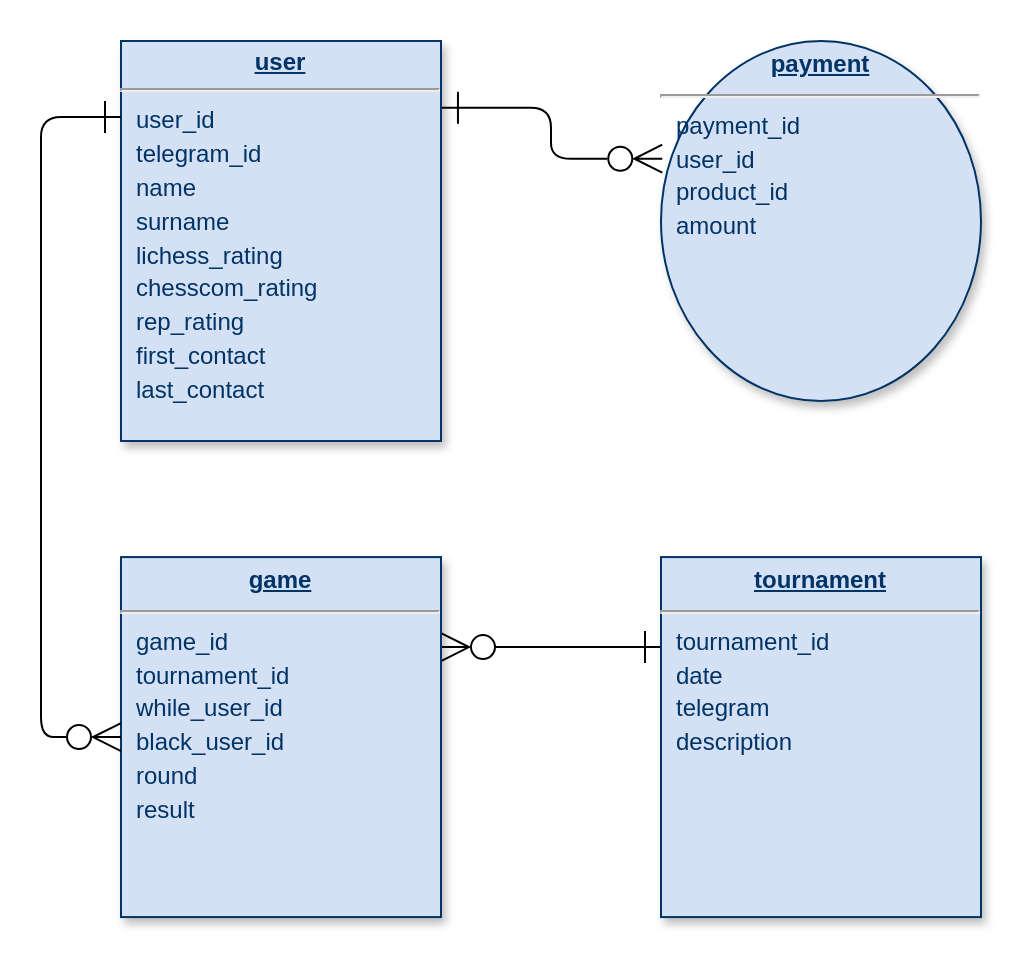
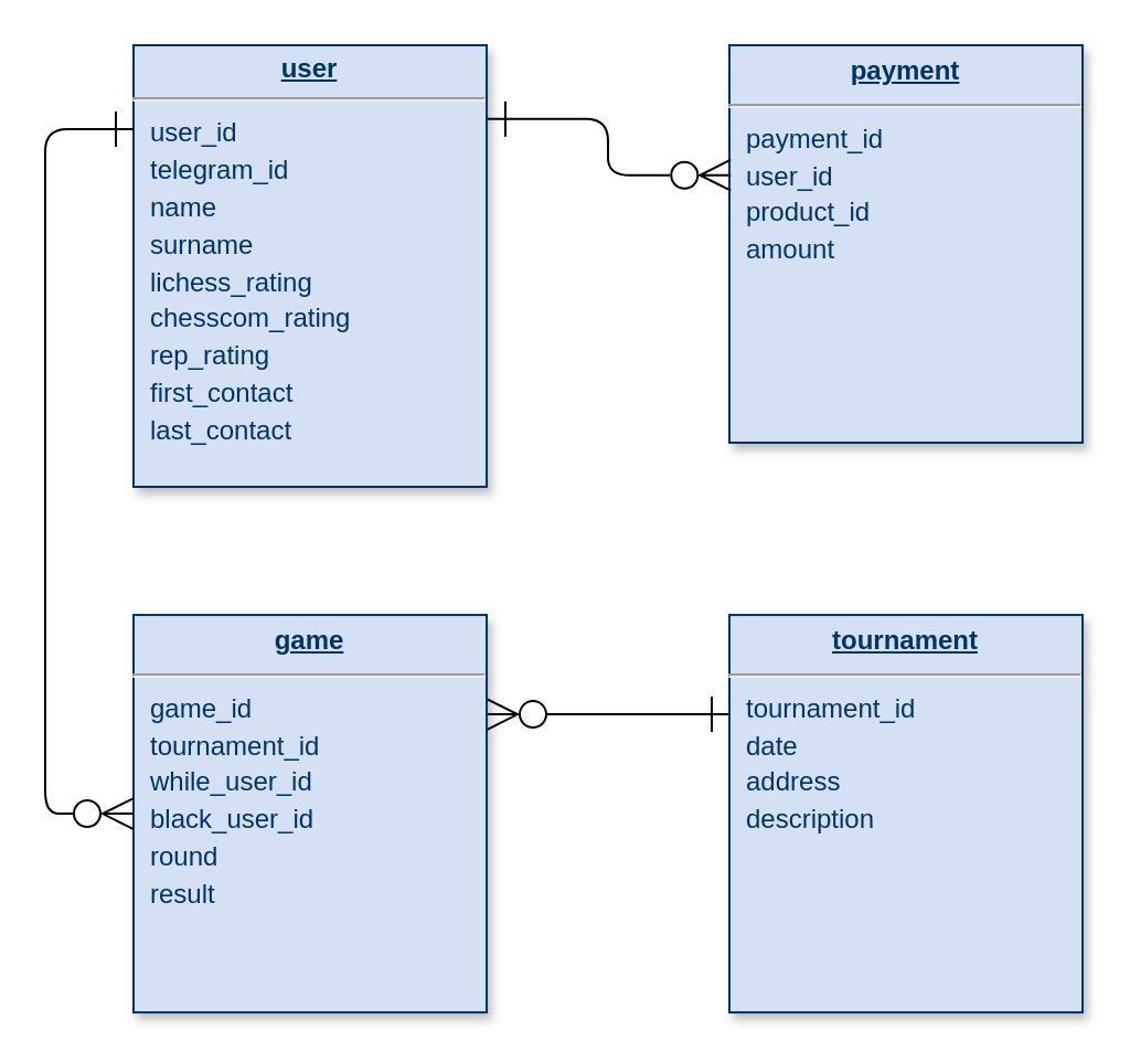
- <mxCell id="2" value="&lt;p style=&quot;margin: 4px 0px 0px; text-align: center; text-decoration: underline; line-height: 140%;&quot;&gt;&lt;strong&gt;payment&lt;/strong&gt;&lt;/p&gt;&lt;hr&gt;&lt;p style=&quot;margin: 0px 0px 0px 8px; line-height: 140%;&quot;&gt;payment_id&lt;/p&gt;&lt;p style=&quot;margin: 0px 0px 0px 8px; line-height: 140%;&quot;&gt;user_id&lt;/p&gt;&lt;p style=&quot;margin: 0px 0px 0px 8px; line-height: 140%;&quot;&gt;product_id&lt;/p&gt;&lt;p style=&quot;margin: 0px 0px 0px 8px; line-height: 140%;&quot;&gt;amount&lt;/p&gt;" style="ellipse;verticalAlign=top;align=left;overflow=fill;fontSize=12;fontFamily=Helvetica;html=1;strokeColor=#003366;shadow=1;fillColor=#D4E1F5;fontColor=#003366;" parent="1" vertex="1"><mxGeometry x="330" y="20" width="160.0" height="180" as="geometry" /></mxCell>
+ <mxCell id="2" value="&lt;p style=&quot;margin: 4px 0px 0px; text-align: center; text-decoration: underline; line-height: 140%;&quot;&gt;&lt;strong&gt;payment&lt;/strong&gt;&lt;/p&gt;&lt;hr&gt;&lt;p style=&quot;margin: 0px 0px 0px 8px; line-height: 140%;&quot;&gt;payment_id&lt;/p&gt;&lt;p style=&quot;margin: 0px 0px 0px 8px; line-height: 140%;&quot;&gt;user_id&lt;/p&gt;&lt;p style=&quot;margin: 0px 0px 0px 8px; line-height: 140%;&quot;&gt;product_id&lt;/p&gt;&lt;p style=&quot;margin: 0px 0px 0px 8px; line-height: 140%;&quot;&gt;amount&lt;/p&gt;" style="verticalAlign=top;align=left;overflow=fill;fontSize=12;fontFamily=Helvetica;html=1;strokeColor=#003366;shadow=1;fillColor=#D4E1F5;fontColor=#003366" parent="1" vertex="1"><mxGeometry x="330" y="20" width="160.0" height="180" as="geometry" /></mxCell>
- <mxCell id="6" value="&lt;p style=&quot;margin: 4px 0px 0px; text-align: center; text-decoration: underline; line-height: 140%;&quot;&gt;&lt;strong&gt;tournament&lt;/strong&gt;&lt;/p&gt;&lt;hr&gt;&lt;p style=&quot;margin: 0px 0px 0px 8px; line-height: 140%;&quot;&gt;tournament_id&lt;/p&gt;&lt;p style=&quot;margin: 0px 0px 0px 8px; line-height: 140%;&quot;&gt;date&lt;/p&gt;&lt;p style=&quot;margin: 0px 0px 0px 8px; line-height: 140%;&quot;&gt;telegram&lt;/p&gt;&lt;p style=&quot;margin: 0px 0px 0px 8px; line-height: 140%;&quot;&gt;description&lt;/p&gt;" style="verticalAlign=top;align=left;overflow=fill;fontSize=12;fontFamily=Helvetica;html=1;strokeColor=#003366;shadow=1;fillColor=#D4E1F5;fontColor=#003366" vertex="1" parent="1"><mxGeometry x="330" y="278.04" width="160.0" height="180" as="geometry" /></mxCell>
+ <mxCell id="6" value="&lt;p style=&quot;margin: 4px 0px 0px; text-align: center; text-decoration: underline; line-height: 140%;&quot;&gt;&lt;strong&gt;tournament&lt;/strong&gt;&lt;/p&gt;&lt;hr&gt;&lt;p style=&quot;margin: 0px 0px 0px 8px; line-height: 140%;&quot;&gt;tournament_id&lt;/p&gt;&lt;p style=&quot;margin: 0px 0px 0px 8px; line-height: 140%;&quot;&gt;date&lt;/p&gt;&lt;p style=&quot;margin: 0px 0px 0px 8px; line-height: 140%;&quot;&gt;address&lt;/p&gt;&lt;p style=&quot;margin: 0px 0px 0px 8px; line-height: 140%;&quot;&gt;description&lt;/p&gt;" style="verticalAlign=top;align=left;overflow=fill;fontSize=12;fontFamily=Helvetica;html=1;strokeColor=#003366;shadow=1;fillColor=#D4E1F5;fontColor=#003366" vertex="1" parent="1"><mxGeometry x="330" y="278.04" width="160.0" height="180" as="geometry" /></mxCell>
